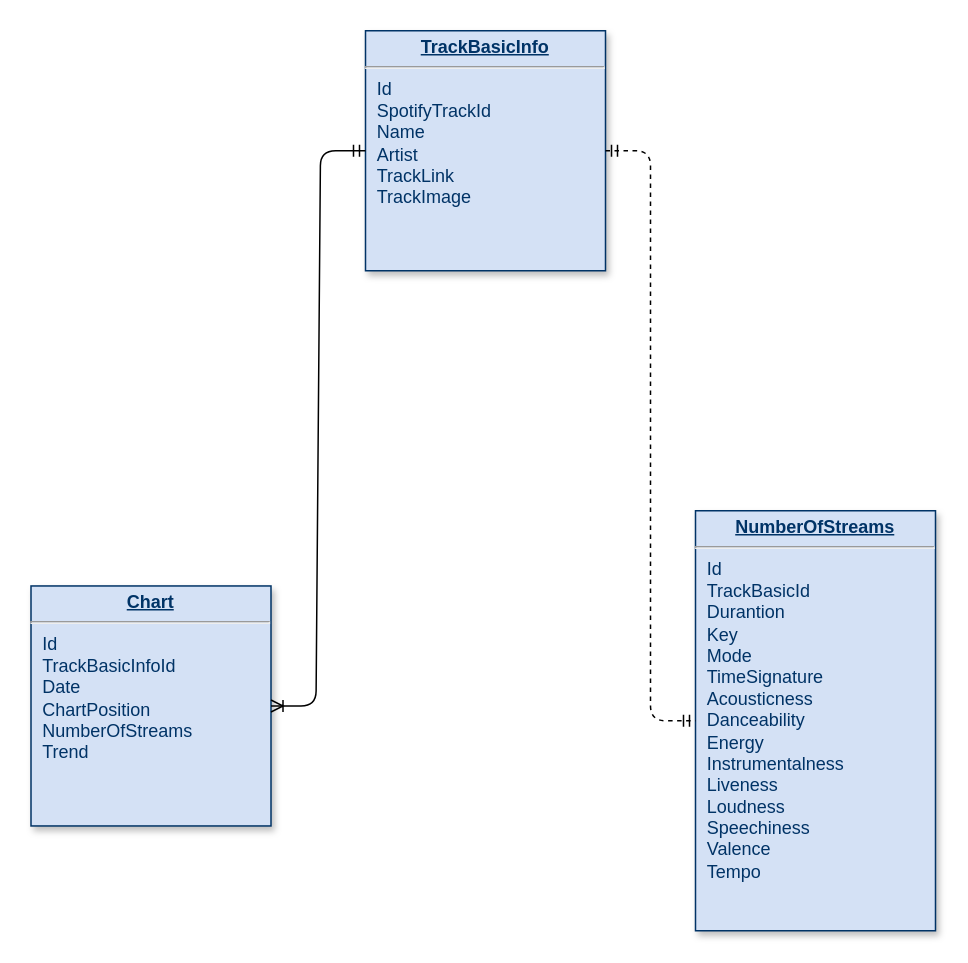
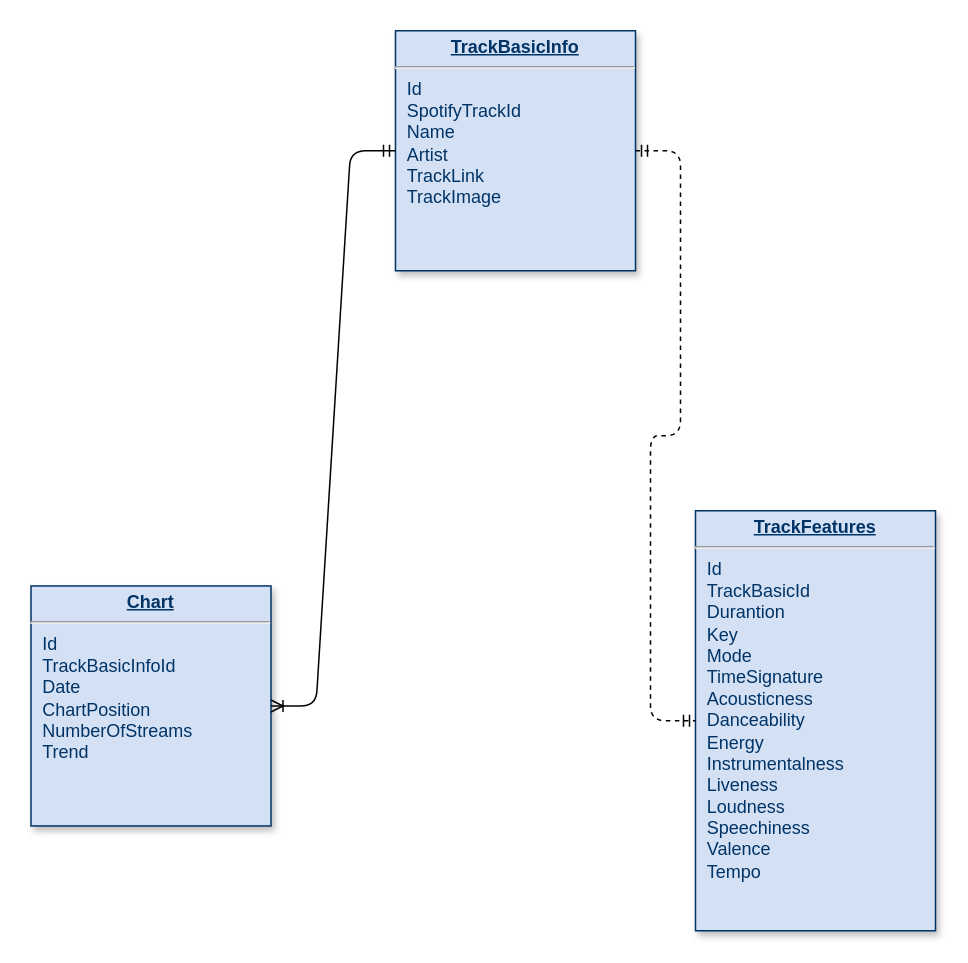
- <mxCell id="2" value="&lt;p style=&quot;margin: 0px ; margin-top: 4px ; text-align: center ; text-decoration: underline&quot;&gt;&lt;strong&gt;TrackBasicInfo&lt;/strong&gt;&lt;/p&gt;&lt;hr&gt;&lt;p style=&quot;margin: 0px ; margin-left: 8px&quot;&gt;Id&lt;/p&gt;&lt;p style=&quot;margin: 0px ; margin-left: 8px&quot;&gt;SpotifyTrackId&lt;/p&gt;&lt;p style=&quot;margin: 0px ; margin-left: 8px&quot;&gt;Name&lt;/p&gt;&lt;p style=&quot;margin: 0px ; margin-left: 8px&quot;&gt;Artist&lt;/p&gt;&lt;p style=&quot;margin: 0px ; margin-left: 8px&quot;&gt;TrackLink&lt;/p&gt;&lt;p style=&quot;margin: 0px ; margin-left: 8px&quot;&gt;TrackImage&lt;/p&gt;" style="verticalAlign=top;align=left;overflow=fill;fontSize=12;fontFamily=Helvetica;html=1;strokeColor=#003366;shadow=1;fillColor=#D4E1F5;fontColor=#003366" parent="1" vertex="1"><mxGeometry x="243" y="20" width="160" height="160" as="geometry" /></mxCell>
+ <mxCell id="2" value="&lt;p style=&quot;margin: 0px ; margin-top: 4px ; text-align: center ; text-decoration: underline&quot;&gt;&lt;strong&gt;TrackBasicInfo&lt;/strong&gt;&lt;/p&gt;&lt;hr&gt;&lt;p style=&quot;margin: 0px ; margin-left: 8px&quot;&gt;Id&lt;/p&gt;&lt;p style=&quot;margin: 0px ; margin-left: 8px&quot;&gt;SpotifyTrackId&lt;/p&gt;&lt;p style=&quot;margin: 0px ; margin-left: 8px&quot;&gt;Name&lt;/p&gt;&lt;p style=&quot;margin: 0px ; margin-left: 8px&quot;&gt;Artist&lt;/p&gt;&lt;p style=&quot;margin: 0px ; margin-left: 8px&quot;&gt;TrackLink&lt;/p&gt;&lt;p style=&quot;margin: 0px ; margin-left: 8px&quot;&gt;TrackImage&lt;/p&gt;" style="verticalAlign=top;align=left;overflow=fill;fontSize=12;fontFamily=Helvetica;html=1;strokeColor=#003366;shadow=1;fillColor=#D4E1F5;fontColor=#003366" parent="1" vertex="1"><mxGeometry x="263" y="20" width="160" height="160" as="geometry" /></mxCell>
- <mxCell id="4" value="&lt;p style=&quot;margin: 0px ; margin-top: 4px ; text-align: center ; text-decoration: underline&quot;&gt;&lt;strong&gt;NumberOfStreams&lt;/strong&gt;&lt;/p&gt;&lt;hr&gt;&lt;p style=&quot;margin: 0px ; margin-left: 8px&quot;&gt;Id&lt;/p&gt;&lt;p style=&quot;margin: 0px ; margin-left: 8px&quot;&gt;TrackBasicId&lt;/p&gt;&lt;p style=&quot;margin: 0px ; margin-left: 8px&quot;&gt;Durantion&lt;/p&gt;&lt;p style=&quot;margin: 0px ; margin-left: 8px&quot;&gt;Key&lt;/p&gt;&lt;p style=&quot;margin: 0px ; margin-left: 8px&quot;&gt;Mode&lt;/p&gt;&lt;p style=&quot;margin: 0px ; margin-left: 8px&quot;&gt;TimeSignature&lt;/p&gt;&lt;p style=&quot;margin: 0px ; margin-left: 8px&quot;&gt;Acousticness&lt;/p&gt;&lt;p style=&quot;margin: 0px ; margin-left: 8px&quot;&gt;Danceability&lt;/p&gt;&lt;p style=&quot;margin: 0px ; margin-left: 8px&quot;&gt;Energy&lt;/p&gt;&lt;p style=&quot;margin: 0px ; margin-left: 8px&quot;&gt;Instrumentalness&lt;/p&gt;&lt;p style=&quot;margin: 0px ; margin-left: 8px&quot;&gt;Liveness&lt;/p&gt;&lt;p style=&quot;margin: 0px ; margin-left: 8px&quot;&gt;Loudness&lt;/p&gt;&lt;p style=&quot;margin: 0px ; margin-left: 8px&quot;&gt;Speechiness&lt;/p&gt;&lt;p style=&quot;margin: 0px ; margin-left: 8px&quot;&gt;Valence&lt;/p&gt;&lt;p style=&quot;margin: 0px ; margin-left: 8px&quot;&gt;Tempo&lt;/p&gt;&lt;p style=&quot;margin: 0px ; margin-left: 8px&quot;&gt;&lt;br&gt;&lt;/p&gt;&lt;p style=&quot;margin: 0px ; margin-left: 8px&quot;&gt;&lt;br&gt;&lt;/p&gt;&lt;p style=&quot;margin: 0px ; margin-left: 8px&quot;&gt;&lt;br&gt;&lt;/p&gt;" style="verticalAlign=top;align=left;overflow=fill;fontSize=12;fontFamily=Helvetica;html=1;strokeColor=#003366;shadow=1;fillColor=#D4E1F5;fontColor=#003366" parent="1" vertex="1"><mxGeometry x="463" y="340" width="160" height="280" as="geometry" /></mxCell>
+ <mxCell id="4" value="&lt;p style=&quot;margin: 0px ; margin-top: 4px ; text-align: center ; text-decoration: underline&quot;&gt;&lt;strong&gt;TrackFeatures&lt;/strong&gt;&lt;/p&gt;&lt;hr&gt;&lt;p style=&quot;margin: 0px ; margin-left: 8px&quot;&gt;Id&lt;/p&gt;&lt;p style=&quot;margin: 0px ; margin-left: 8px&quot;&gt;TrackBasicId&lt;/p&gt;&lt;p style=&quot;margin: 0px ; margin-left: 8px&quot;&gt;Durantion&lt;/p&gt;&lt;p style=&quot;margin: 0px ; margin-left: 8px&quot;&gt;Key&lt;/p&gt;&lt;p style=&quot;margin: 0px ; margin-left: 8px&quot;&gt;Mode&lt;/p&gt;&lt;p style=&quot;margin: 0px ; margin-left: 8px&quot;&gt;TimeSignature&lt;/p&gt;&lt;p style=&quot;margin: 0px ; margin-left: 8px&quot;&gt;Acousticness&lt;/p&gt;&lt;p style=&quot;margin: 0px ; margin-left: 8px&quot;&gt;Danceability&lt;/p&gt;&lt;p style=&quot;margin: 0px ; margin-left: 8px&quot;&gt;Energy&lt;/p&gt;&lt;p style=&quot;margin: 0px ; margin-left: 8px&quot;&gt;Instrumentalness&lt;/p&gt;&lt;p style=&quot;margin: 0px ; margin-left: 8px&quot;&gt;Liveness&lt;/p&gt;&lt;p style=&quot;margin: 0px ; margin-left: 8px&quot;&gt;Loudness&lt;/p&gt;&lt;p style=&quot;margin: 0px ; margin-left: 8px&quot;&gt;Speechiness&lt;/p&gt;&lt;p style=&quot;margin: 0px ; margin-left: 8px&quot;&gt;Valence&lt;/p&gt;&lt;p style=&quot;margin: 0px ; margin-left: 8px&quot;&gt;Tempo&lt;/p&gt;&lt;p style=&quot;margin: 0px ; margin-left: 8px&quot;&gt;&lt;br&gt;&lt;/p&gt;&lt;p style=&quot;margin: 0px ; margin-left: 8px&quot;&gt;&lt;br&gt;&lt;/p&gt;&lt;p style=&quot;margin: 0px ; margin-left: 8px&quot;&gt;&lt;br&gt;&lt;/p&gt;" style="verticalAlign=top;align=left;overflow=fill;fontSize=12;fontFamily=Helvetica;html=1;strokeColor=#003366;shadow=1;fillColor=#D4E1F5;fontColor=#003366" parent="1" vertex="1"><mxGeometry x="463" y="340" width="160" height="280" as="geometry" /></mxCell>
